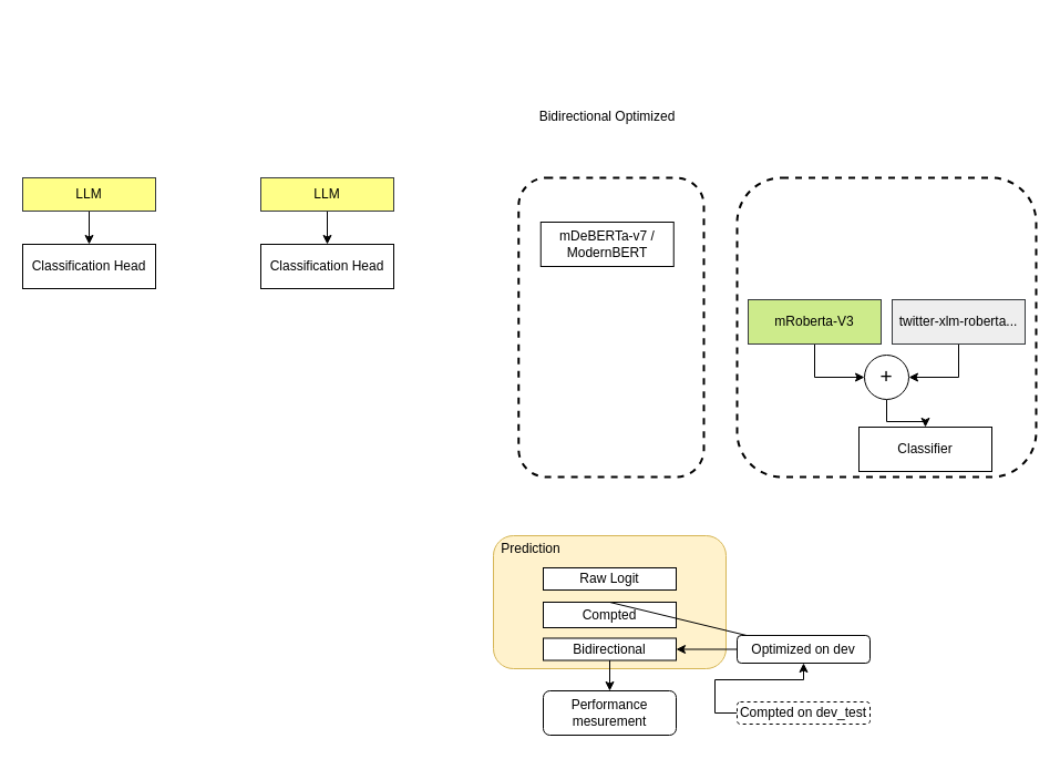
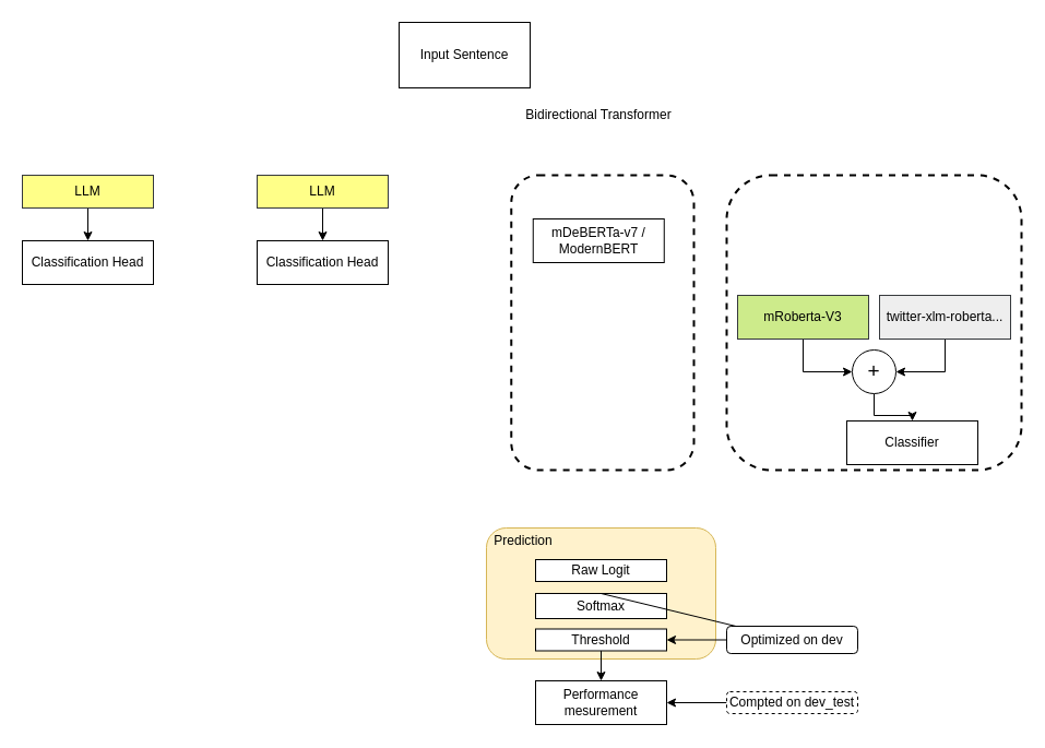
+ <mxCell id="5" value="Input Sentence" style="rounded=0;whiteSpace=wrap;html=1;" vertex="1" parent="1"><mxGeometry x="365" y="20" width="120" height="60" as="geometry" /></mxCell>
- <mxCell id="23" value="Bidirectional Optimized" style="text;html=1;align=center;verticalAlign=middle;whiteSpace=wrap;rounded=0;" vertex="1" parent="1"><mxGeometry x="467.76" y="100" width="160" height="10" as="geometry" /></mxCell>
+ <mxCell id="23" value="Bidirectional Transformer" style="text;html=1;align=center;verticalAlign=middle;whiteSpace=wrap;rounded=0;" vertex="1" parent="1"><mxGeometry x="467.76" y="100" width="160" height="10" as="geometry" /></mxCell>
- <mxCell id="14" value="Compted" style="rounded=0;whiteSpace=wrap;html=1;" vertex="1" parent="1"><mxGeometry x="490" y="543" width="120" height="23" as="geometry" /></mxCell>
+ <mxCell id="14" value="Softmax" style="rounded=0;whiteSpace=wrap;html=1;" vertex="1" parent="1"><mxGeometry x="490" y="543" width="120" height="23" as="geometry" /></mxCell>
- <mxCell id="16" value="&lt;div&gt;Bidirectional &lt;br&gt;&lt;/div&gt;" style="rounded=0;whiteSpace=wrap;html=1;" vertex="1" parent="1"><mxGeometry x="490" y="575.5" width="120" height="20" as="geometry" /></mxCell>
+ <mxCell id="16" value="&lt;div&gt;Threshold &lt;br&gt;&lt;/div&gt;" style="rounded=0;whiteSpace=wrap;html=1;" vertex="1" parent="1"><mxGeometry x="490" y="575.5" width="120" height="20" as="geometry" /></mxCell>
- <mxCell id="24" style="edgeStyle=orthogonalEdgeStyle;rounded=0;orthogonalLoop=1;jettySize=auto;html=1;exitX=0;exitY=0.5;exitDx=0;exitDy=0;" edge="1" parent="1" source="25" target="19"><mxGeometry relative="1" as="geometry" /></mxCell>
+ <mxCell id="24" style="edgeStyle=orthogonalEdgeStyle;rounded=0;orthogonalLoop=1;jettySize=auto;html=1;exitX=0;exitY=0.5;exitDx=0;exitDy=0;entryX=1;entryY=0.5;entryDx=0;entryDy=0;" edge="1" parent="1" source="25" target="17"><mxGeometry relative="1" as="geometry" /></mxCell>
- <mxCell id="17" value="&lt;div&gt;Performance &lt;br&gt;&lt;/div&gt;&lt;div&gt;mesurement&lt;/div&gt;" style="whiteSpace=wrap;html=1;rounded=1;" vertex="1" parent="1"><mxGeometry x="490" y="623" width="120" height="40" as="geometry" /></mxCell>
+ <mxCell id="17" value="&lt;div&gt;Performance &lt;br&gt;&lt;/div&gt;&lt;div&gt;mesurement&lt;/div&gt;" style="rounded=0;whiteSpace=wrap;html=1;" vertex="1" parent="1"><mxGeometry x="490" y="623" width="120" height="40" as="geometry" /></mxCell>
